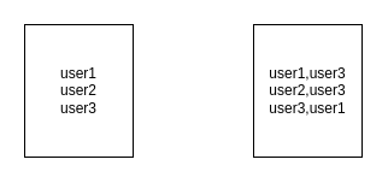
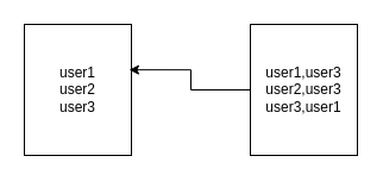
+ <mxCell id="4" style="edgeStyle=orthogonalEdgeStyle;rounded=0;orthogonalLoop=1;jettySize=auto;html=1;exitX=0;exitY=0.5;exitDx=0;exitDy=0;entryX=0.978;entryY=0.347;entryDx=0;entryDy=0;entryPerimeter=0;" edge="1" parent="1" source="3" target="2"><mxGeometry relative="1" as="geometry"><mxPoint x="140" y="50" as="targetPoint" /></mxGeometry></mxCell>
